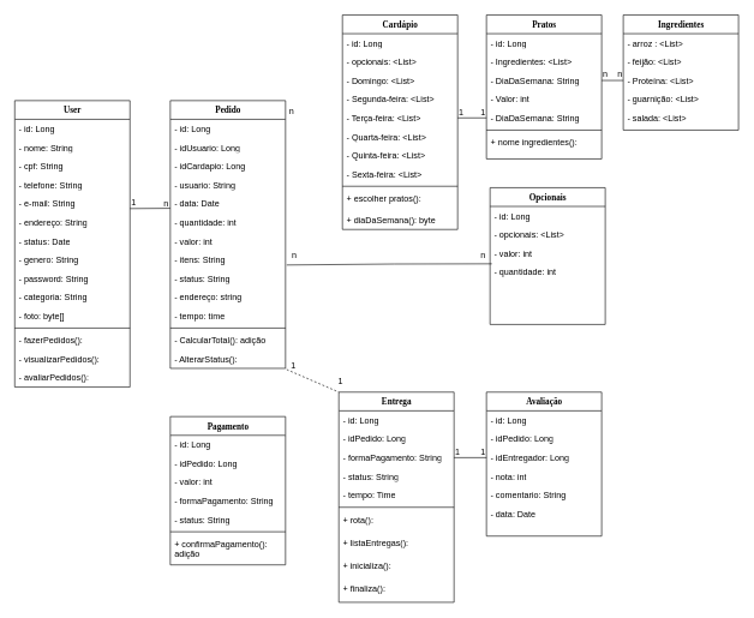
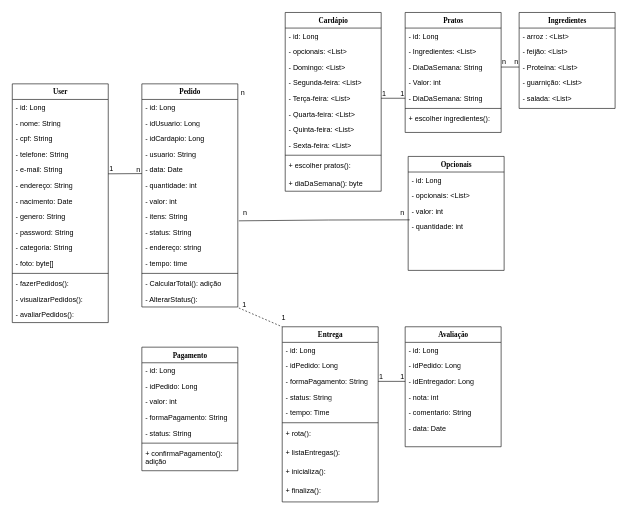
- <mxCell id="78" value="+ nome ingredientes():&amp;nbsp;" style="text;html=1;strokeColor=none;fillColor=none;align=left;verticalAlign=top;spacingLeft=4;spacingRight=4;whiteSpace=wrap;overflow=hidden;rotatable=0;points=[[0,0.5],[1,0.5]];portConstraint=eastwest;" vertex="1" parent="71"><mxGeometry y="164" width="160" height="28" as="geometry" /></mxCell>
+ <mxCell id="78" value="+ escolher ingredientes():&amp;nbsp;" style="text;html=1;strokeColor=none;fillColor=none;align=left;verticalAlign=top;spacingLeft=4;spacingRight=4;whiteSpace=wrap;overflow=hidden;rotatable=0;points=[[0,0.5],[1,0.5]];portConstraint=eastwest;" vertex="1" parent="71"><mxGeometry y="164" width="160" height="28" as="geometry" /></mxCell>
- <mxCell id="9" value="- status: Date&lt;div&gt;&lt;br&gt;&lt;/div&gt;" style="text;html=1;strokeColor=none;fillColor=none;align=left;verticalAlign=top;spacingLeft=4;spacingRight=4;whiteSpace=wrap;overflow=hidden;rotatable=0;points=[[0,0.5],[1,0.5]];portConstraint=eastwest;" parent="2" vertex="1"><mxGeometry y="182" width="160" height="26" as="geometry" /></mxCell>
+ <mxCell id="9" value="- nacimento: Date&lt;div&gt;&lt;br&gt;&lt;/div&gt;" style="text;html=1;strokeColor=none;fillColor=none;align=left;verticalAlign=top;spacingLeft=4;spacingRight=4;whiteSpace=wrap;overflow=hidden;rotatable=0;points=[[0,0.5],[1,0.5]];portConstraint=eastwest;" parent="2" vertex="1"><mxGeometry y="182" width="160" height="26" as="geometry" /></mxCell>
